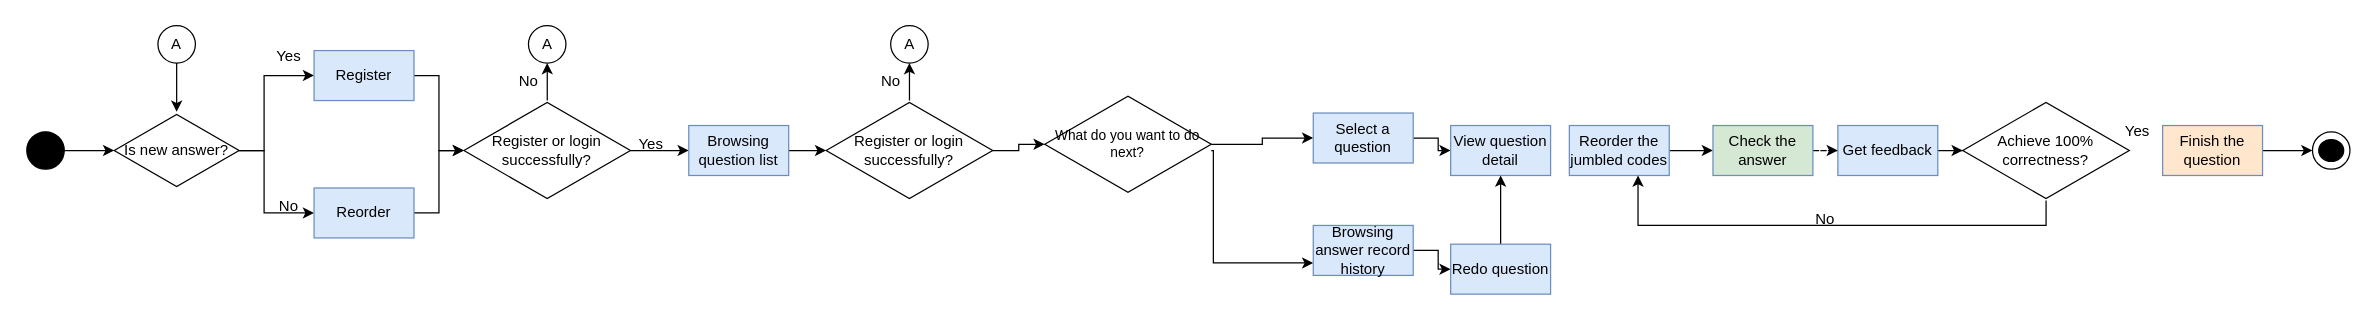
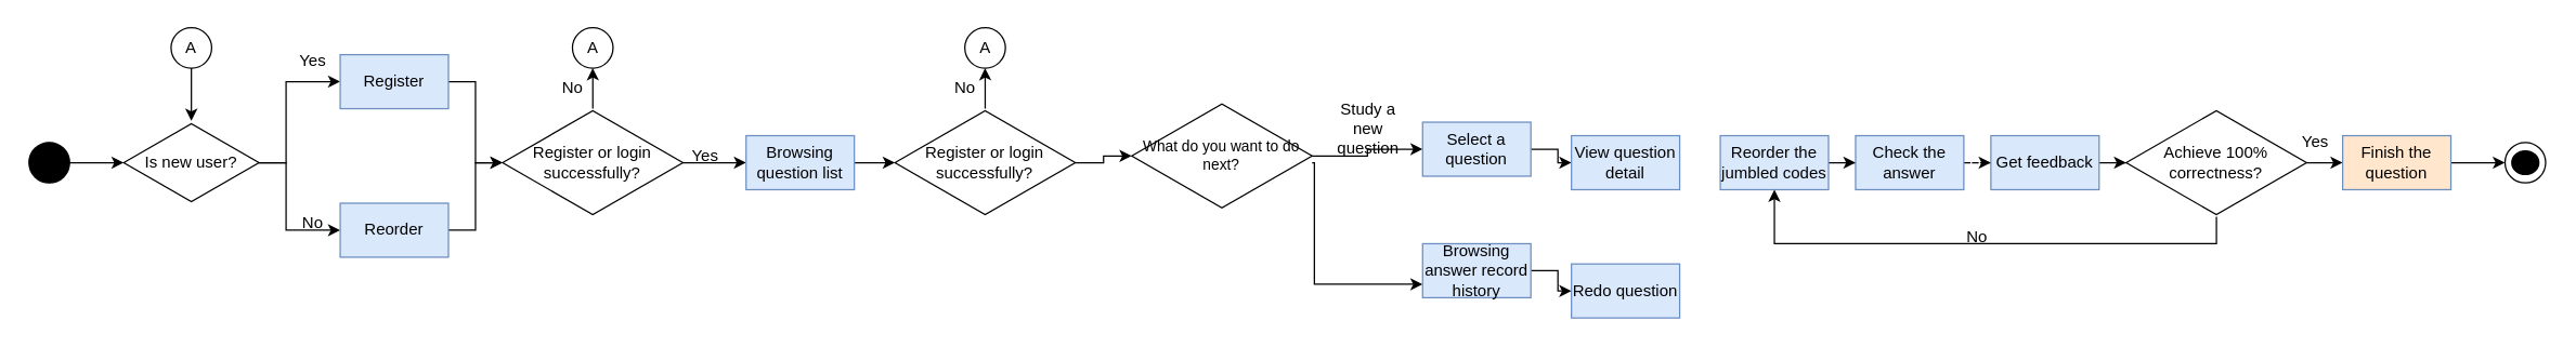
+ <mxCell id="35" value="Study a new question" style="text;html=1;strokeColor=none;fillColor=none;align=center;verticalAlign=middle;whiteSpace=wrap;rounded=0;" parent="1" vertex="1"><mxGeometry x="980" y="80" width="60" height="30" as="geometry" /></mxCell>
- <mxCell id="6" value="Is new answer?" style="html=1;whiteSpace=wrap;aspect=fixed;shape=isoRectangle;fillColor=#FFFFFF;" parent="1" vertex="1"><mxGeometry x="90" y="90" width="100" height="60" as="geometry" /></mxCell>
+ <mxCell id="6" value="Is new user?" style="html=1;whiteSpace=wrap;aspect=fixed;shape=isoRectangle;fillColor=#FFFFFF;" parent="1" vertex="1"><mxGeometry x="90" y="90" width="100" height="60" as="geometry" /></mxCell>
- <mxCell id="40" value="Reorder the jumbled codes" style="rounded=0;whiteSpace=wrap;html=1;fillColor=#dae8fc;strokeColor=#6c8ebf;" parent="1" vertex="1"><mxGeometry x="1255" y="100" width="80" height="40" as="geometry" /></mxCell>
+ <mxCell id="40" value="Reorder the jumbled codes" style="rounded=0;whiteSpace=wrap;html=1;fillColor=#dae8fc;strokeColor=#6c8ebf;" parent="1" vertex="1"><mxGeometry x="1270" y="100" width="80" height="40" as="geometry" /></mxCell>
- <mxCell id="42" value="Check the answer" style="rounded=0;whiteSpace=wrap;html=1;fillColor=#d5e8d4;strokeColor=#6c8ebf;" parent="1" vertex="1"><mxGeometry x="1370" y="100" width="80" height="40" as="geometry" /></mxCell>
+ <mxCell id="42" value="Check the answer" style="rounded=0;whiteSpace=wrap;html=1;fillColor=#dae8fc;strokeColor=#6c8ebf;" parent="1" vertex="1"><mxGeometry x="1370" y="100" width="80" height="40" as="geometry" /></mxCell>
+ <mxCell id="45" style="edgeStyle=orthogonalEdgeStyle;rounded=0;orthogonalLoop=1;jettySize=auto;html=1;fontSize=11;" parent="1" source="47" target="49" edge="1"><mxGeometry relative="1" as="geometry" /></mxCell>
- <mxCell id="37" style="edgeStyle=orthogonalEdgeStyle;rounded=0;orthogonalLoop=1;jettySize=auto;html=1;entryX=0.5;entryY=1;entryDx=0;entryDy=0;fontSize=11;" parent="1" source="38" target="36" edge="1"><mxGeometry relative="1" as="geometry" /></mxCell>
